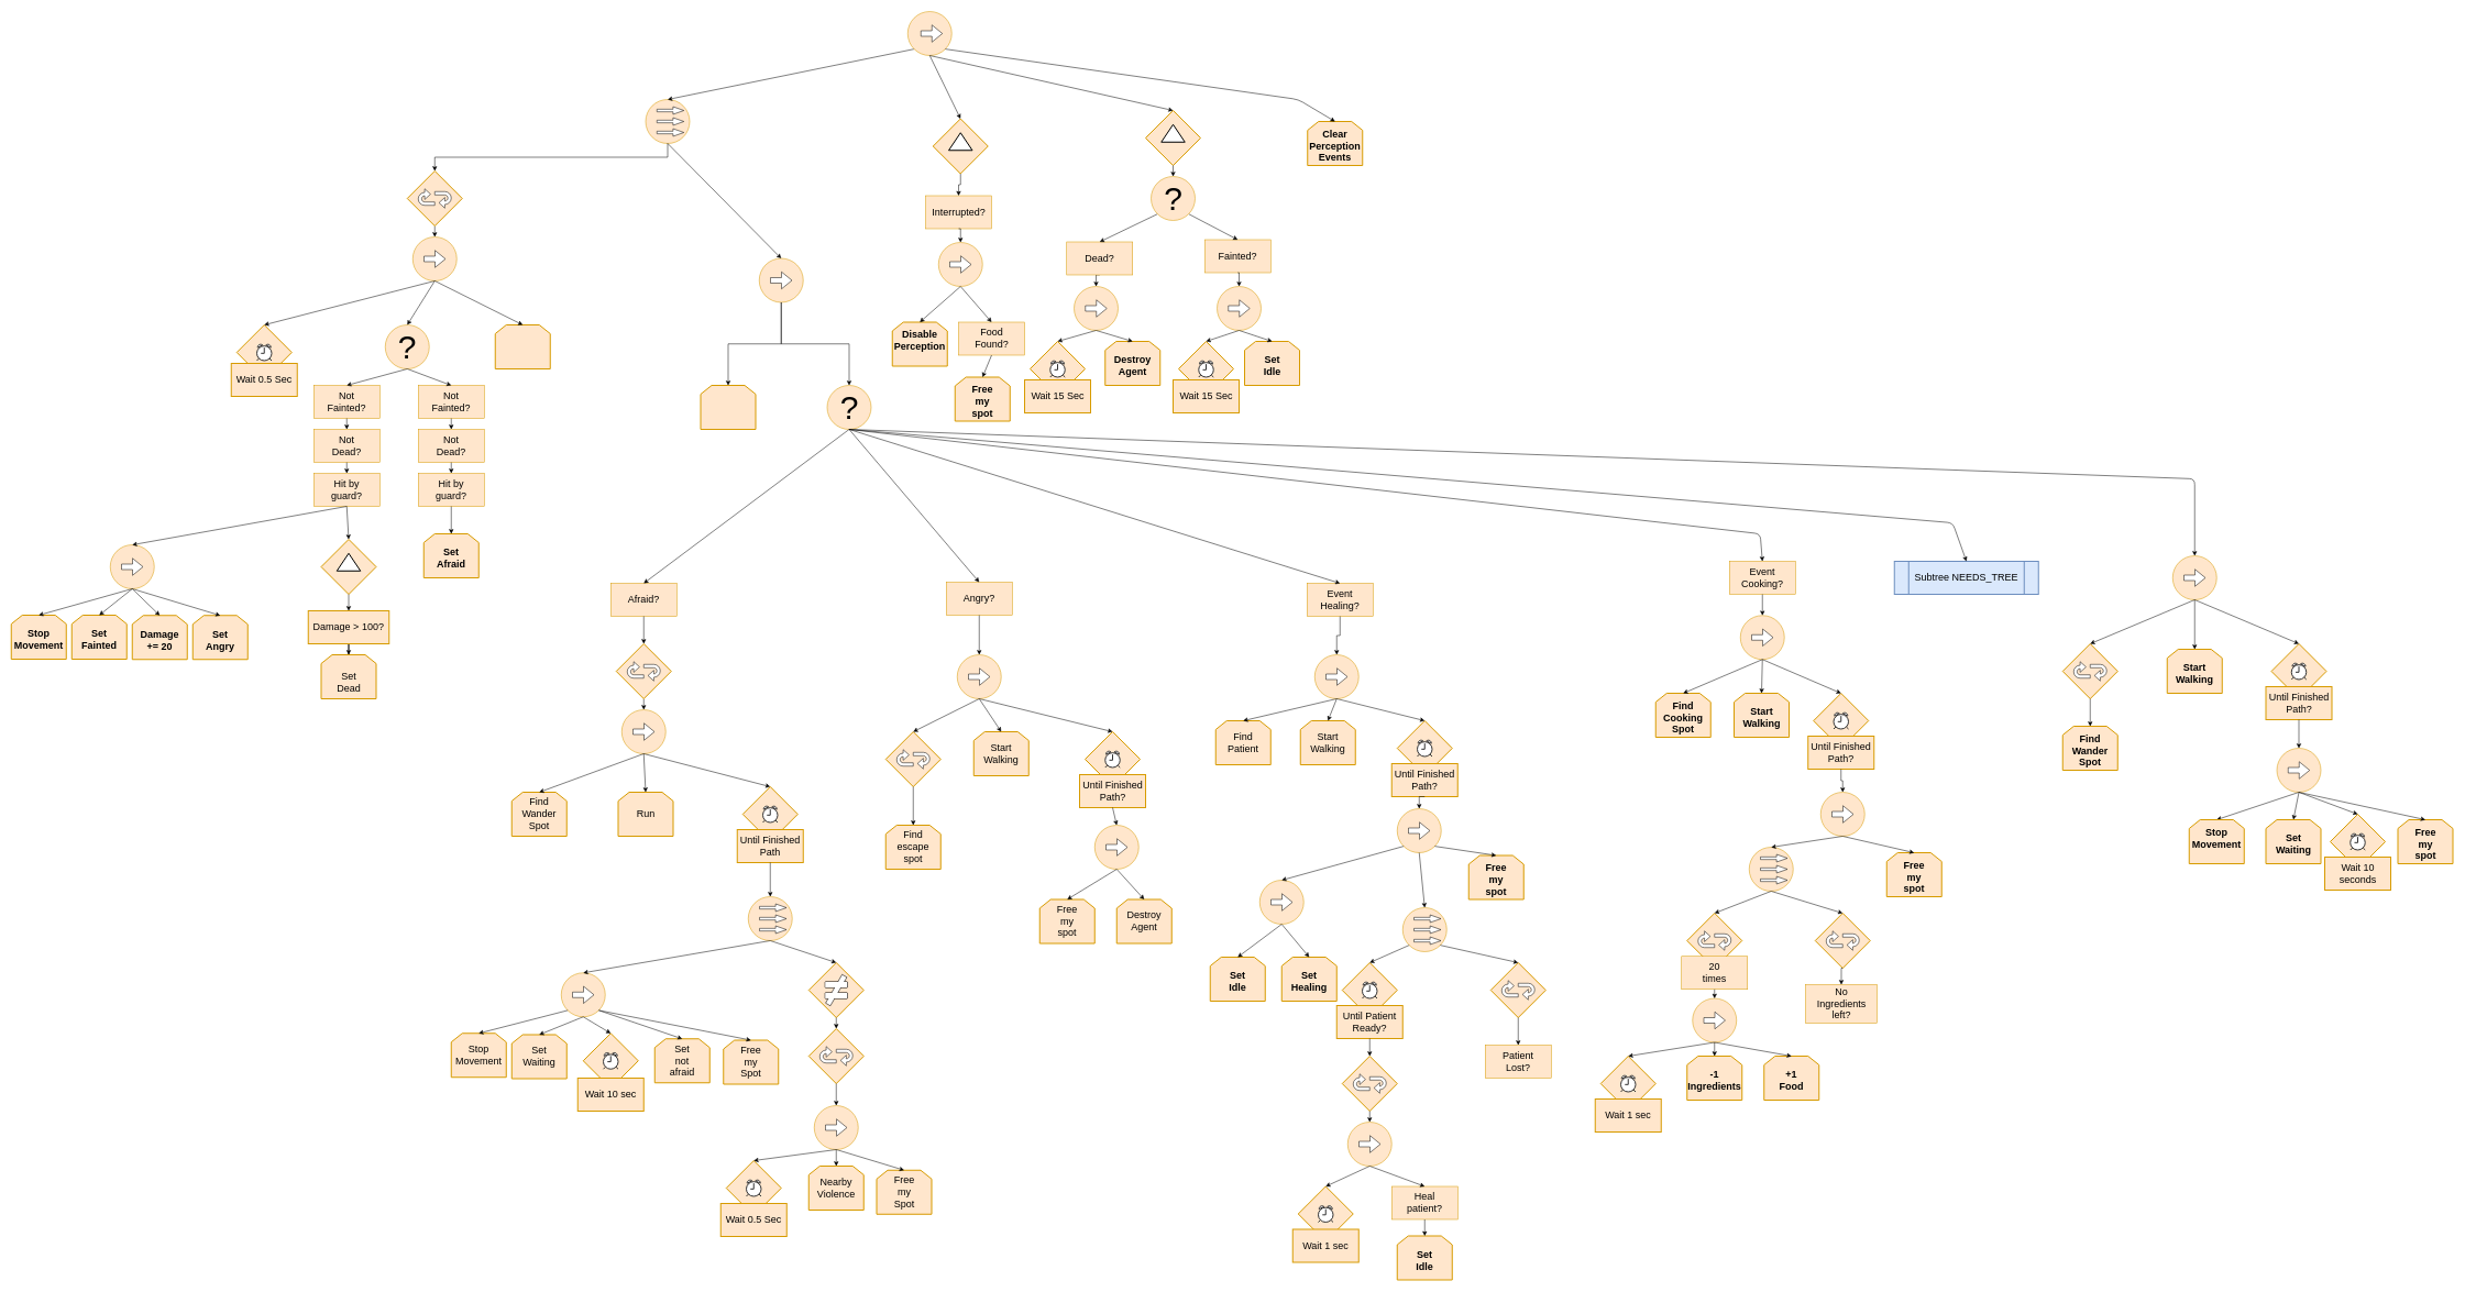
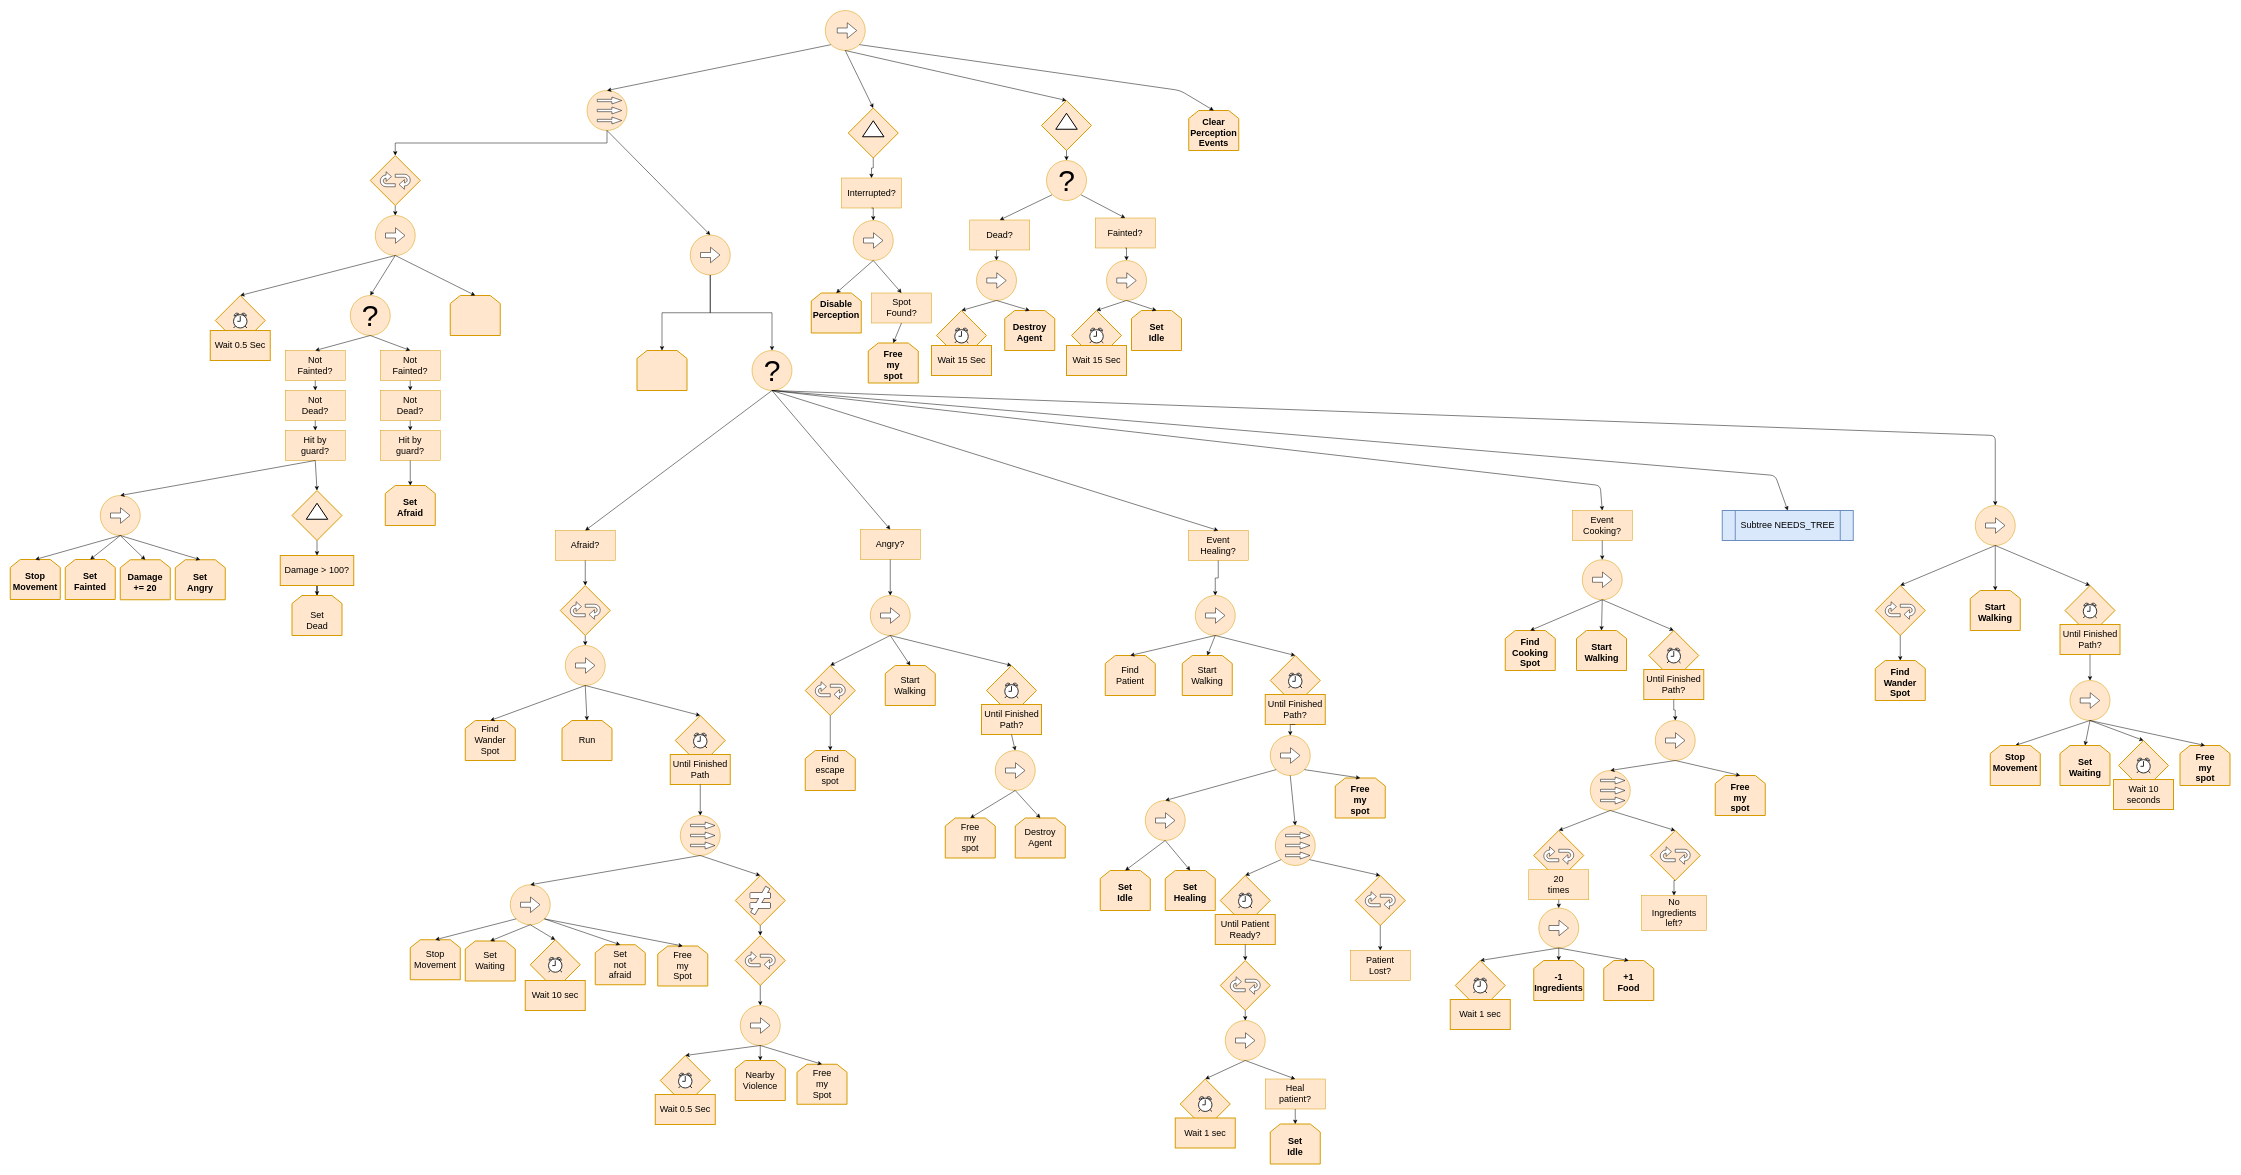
- <mxCell id="524" value="Food Found?" style="text;html=1;strokeColor=none;fillColor=none;align=center;verticalAlign=middle;whiteSpace=wrap;rounded=0;fontSize=18;" vertex="1" parent="522"><mxGeometry x="40" y="20" width="40" height="20" as="geometry" /></mxCell>
+ <mxCell id="524" value="Spot Found?" style="text;html=1;strokeColor=none;fillColor=none;align=center;verticalAlign=middle;whiteSpace=wrap;rounded=0;fontSize=18;" vertex="1" parent="522"><mxGeometry x="40" y="20" width="40" height="20" as="geometry" /></mxCell>
